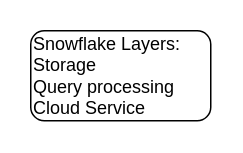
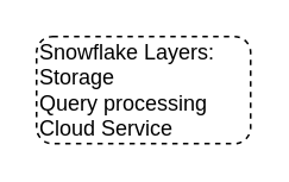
- <mxCell id="2" value="Snowflake Layers:&lt;div&gt;Storage&lt;br&gt;Query processing&lt;/div&gt;&lt;div style=&quot;&quot;&gt;Cloud Service&lt;/div&gt;" style="rounded=1;whiteSpace=wrap;html=1;align=left;" vertex="1" parent="1"><mxGeometry x="20" y="20" width="120" height="60" as="geometry" /></mxCell>
+ <mxCell id="2" value="Snowflake Layers:&lt;div&gt;Storage&lt;br&gt;Query processing&lt;/div&gt;&lt;div style=&quot;&quot;&gt;Cloud Service&lt;/div&gt;" style="rounded=1;whiteSpace=wrap;html=1;align=left;dashed=1;" vertex="1" parent="1"><mxGeometry x="20" y="20" width="120" height="60" as="geometry" /></mxCell>
